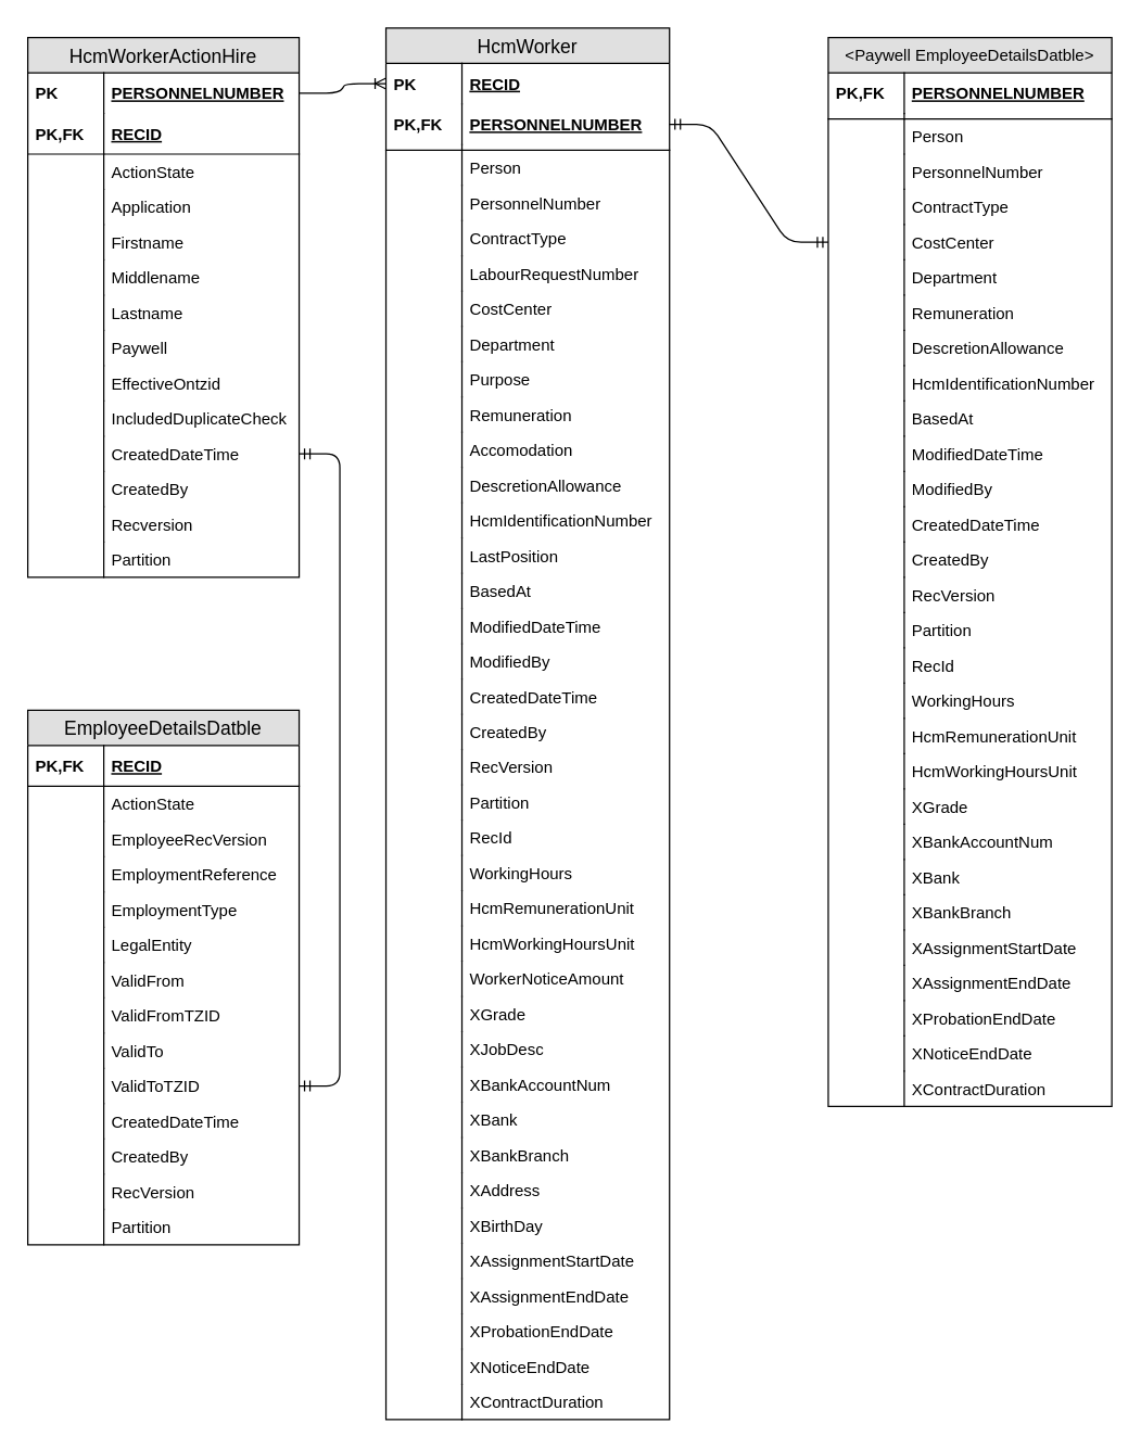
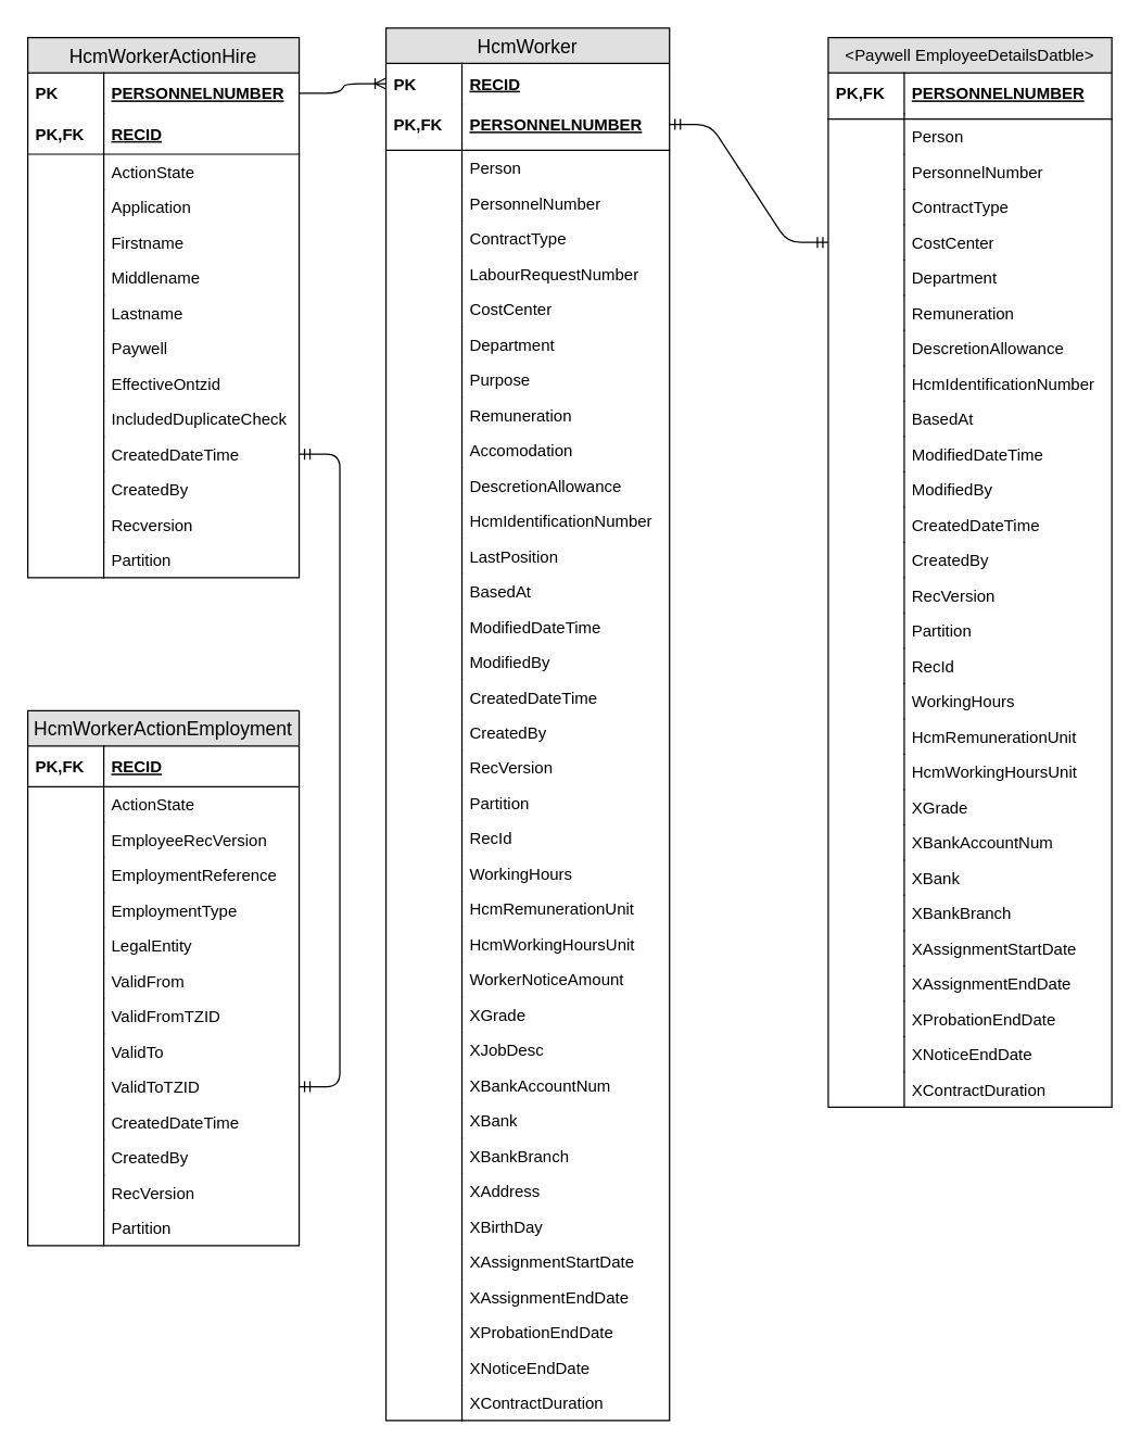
- <mxCell id="111" value="EmployeeDetailsDatble" style="swimlane;fontStyle=0;childLayout=stackLayout;horizontal=1;startSize=26;fillColor=#e0e0e0;horizontalStack=0;resizeParent=1;resizeParentMax=0;resizeLast=0;collapsible=1;marginBottom=0;swimlaneFillColor=#ffffff;align=center;fontSize=14;" parent="1" vertex="1"><mxGeometry x="20" y="523" width="200" height="394" as="geometry"><mxRectangle x="30" y="76" width="90" height="26" as="alternateBounds" /></mxGeometry></mxCell>
+ <mxCell id="111" value="HcmWorkerActionEmployment" style="swimlane;fontStyle=0;childLayout=stackLayout;horizontal=1;startSize=26;fillColor=#e0e0e0;horizontalStack=0;resizeParent=1;resizeParentMax=0;resizeLast=0;collapsible=1;marginBottom=0;swimlaneFillColor=#ffffff;align=center;fontSize=14;" parent="1" vertex="1"><mxGeometry x="20" y="523" width="200" height="394" as="geometry"><mxRectangle x="30" y="76" width="90" height="26" as="alternateBounds" /></mxGeometry></mxCell>
